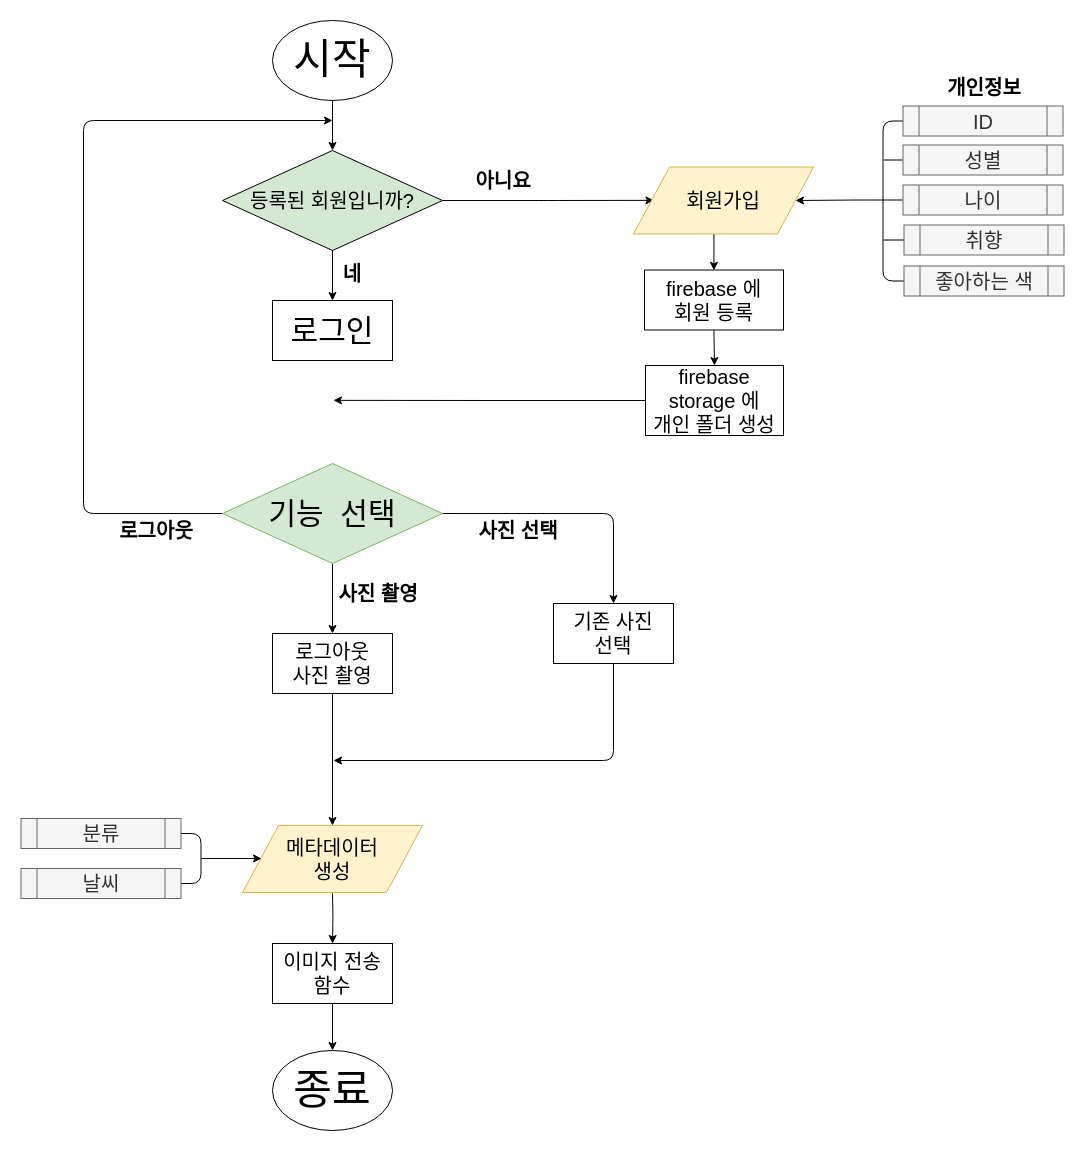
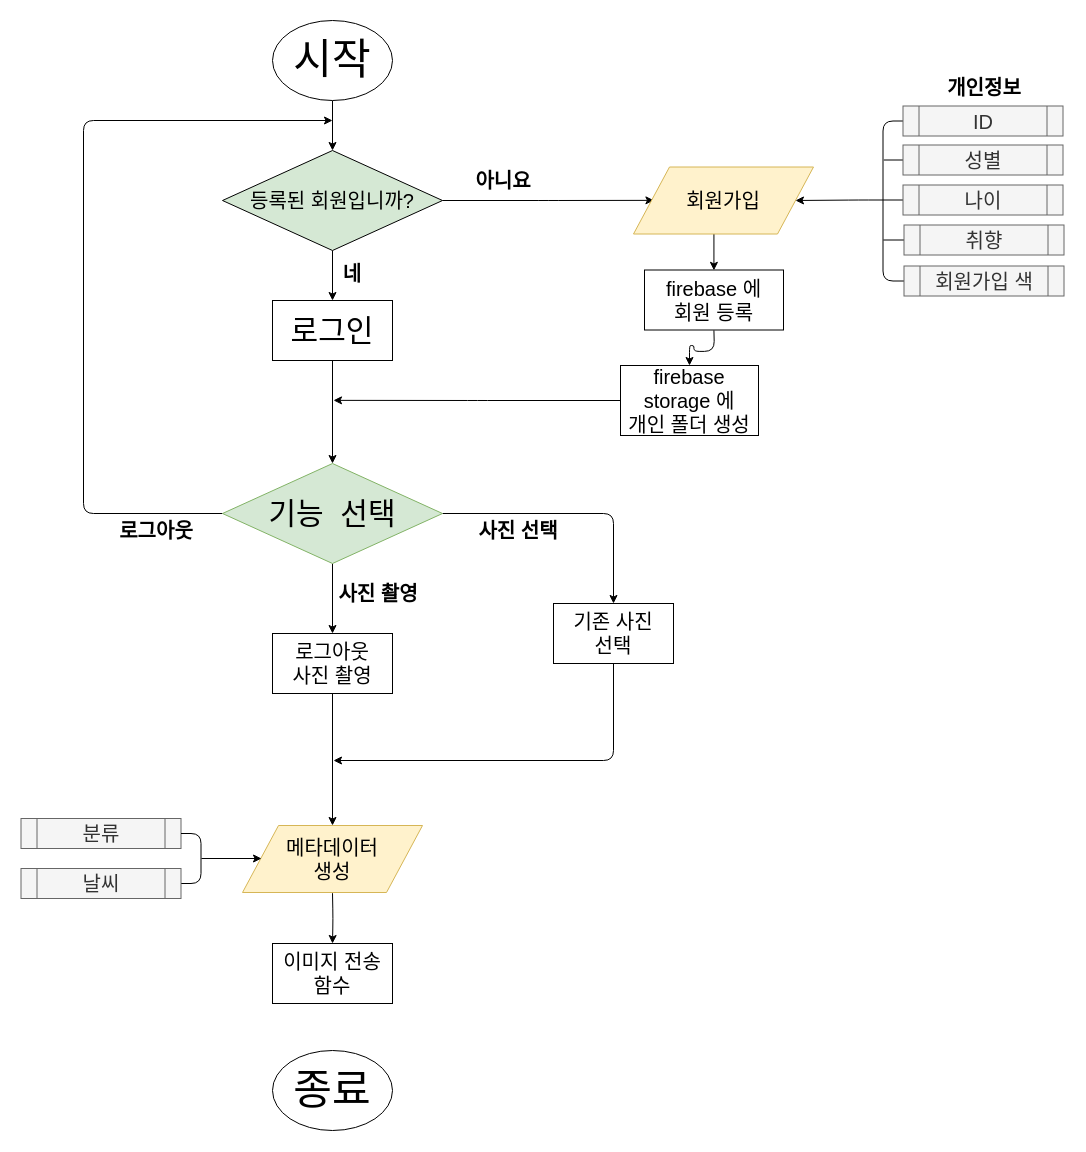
- <mxCell id="39" value="좋아하는 색" style="shape=process;whiteSpace=wrap;html=1;backgroundOutline=1;fontSize=20;fillColor=#f5f5f5;strokeColor=#666666;fontColor=#333333;" vertex="1" parent="1"><mxGeometry x="903.5" y="265.5" width="160" height="30" as="geometry" /></mxCell>
+ <mxCell id="39" value="회원가입 색" style="shape=process;whiteSpace=wrap;html=1;backgroundOutline=1;fontSize=20;fillColor=#f5f5f5;strokeColor=#666666;fontColor=#333333;" vertex="1" parent="1"><mxGeometry x="903.5" y="265.5" width="160" height="30" as="geometry" /></mxCell>
- <mxCell id="12" value="&lt;font style=&quot;font-size: 20px&quot;&gt;firebase storage 에&lt;br&gt;개인 폴더 생성&lt;/font&gt;" style="rounded=0;whiteSpace=wrap;html=1;" vertex="1" parent="1"><mxGeometry x="645" y="365" width="138" height="70" as="geometry" /></mxCell>
+ <mxCell id="12" value="&lt;font style=&quot;font-size: 20px&quot;&gt;firebase storage 에&lt;br&gt;개인 폴더 생성&lt;/font&gt;" style="rounded=0;whiteSpace=wrap;html=1;" vertex="1" parent="1"><mxGeometry x="620" y="365" width="138" height="70" as="geometry" /></mxCell>
+ <mxCell id="7" style="edgeStyle=orthogonalEdgeStyle;rounded=1;orthogonalLoop=1;jettySize=auto;html=1;exitX=0.5;exitY=1;exitDx=0;exitDy=0;entryX=0.5;entryY=0;entryDx=0;entryDy=0;" edge="1" parent="1" source="8" target="19"><mxGeometry relative="1" as="geometry"><mxPoint x="332" y="440" as="sourcePoint" /></mxGeometry></mxCell>
- <mxCell id="22" style="edgeStyle=orthogonalEdgeStyle;rounded=1;orthogonalLoop=1;jettySize=auto;html=1;exitX=0.5;exitY=1;exitDx=0;exitDy=0;entryX=0.5;entryY=0;entryDx=0;entryDy=0;" edge="1" parent="1" source="23" target="26"><mxGeometry relative="1" as="geometry" /></mxCell>
